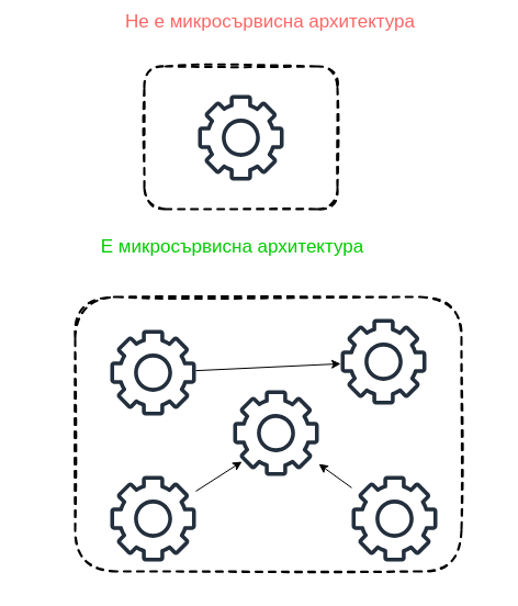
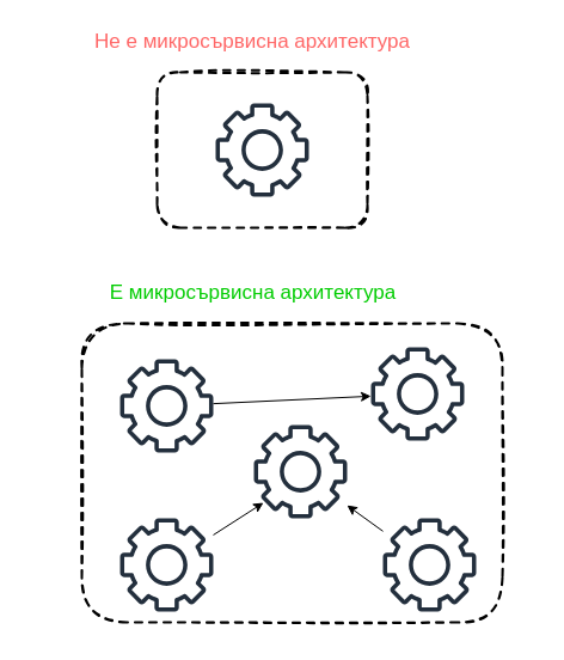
- <mxCell id="5" value="Не е микросървисна архитектура" style="text;html=1;strokeColor=none;fillColor=none;align=center;verticalAlign=middle;whiteSpace=wrap;rounded=0;dashed=1;sketch=1;fontSize=17;fontColor=#FF6666;" vertex="1" parent="1"><mxGeometry x="106" y="5" width="280" height="30" as="geometry" /></mxCell>
+ <mxCell id="5" value="Не е микросървисна архитектура" style="text;html=1;strokeColor=none;fillColor=none;align=center;verticalAlign=middle;whiteSpace=wrap;rounded=0;dashed=1;sketch=1;fontSize=17;fontColor=#FF6666;" vertex="1" parent="1"><mxGeometry x="71" y="20" width="280" height="30" as="geometry" /></mxCell>
- <mxCell id="18" value="Е микросървисна архитектура" style="text;html=1;strokeColor=none;fillColor=none;align=center;verticalAlign=middle;whiteSpace=wrap;rounded=0;dashed=1;sketch=1;fontSize=17;fontColor=#00CC00;" vertex="1" parent="1"><mxGeometry x="77.5" y="210" width="267" height="30" as="geometry" /></mxCell>
+ <mxCell id="18" value="Е микросървисна архитектура" style="text;html=1;strokeColor=none;fillColor=none;align=center;verticalAlign=middle;whiteSpace=wrap;rounded=0;dashed=1;sketch=1;fontSize=17;fontColor=#00CC00;" vertex="1" parent="1"><mxGeometry x="77.5" y="230" width="267" height="30" as="geometry" /></mxCell>
